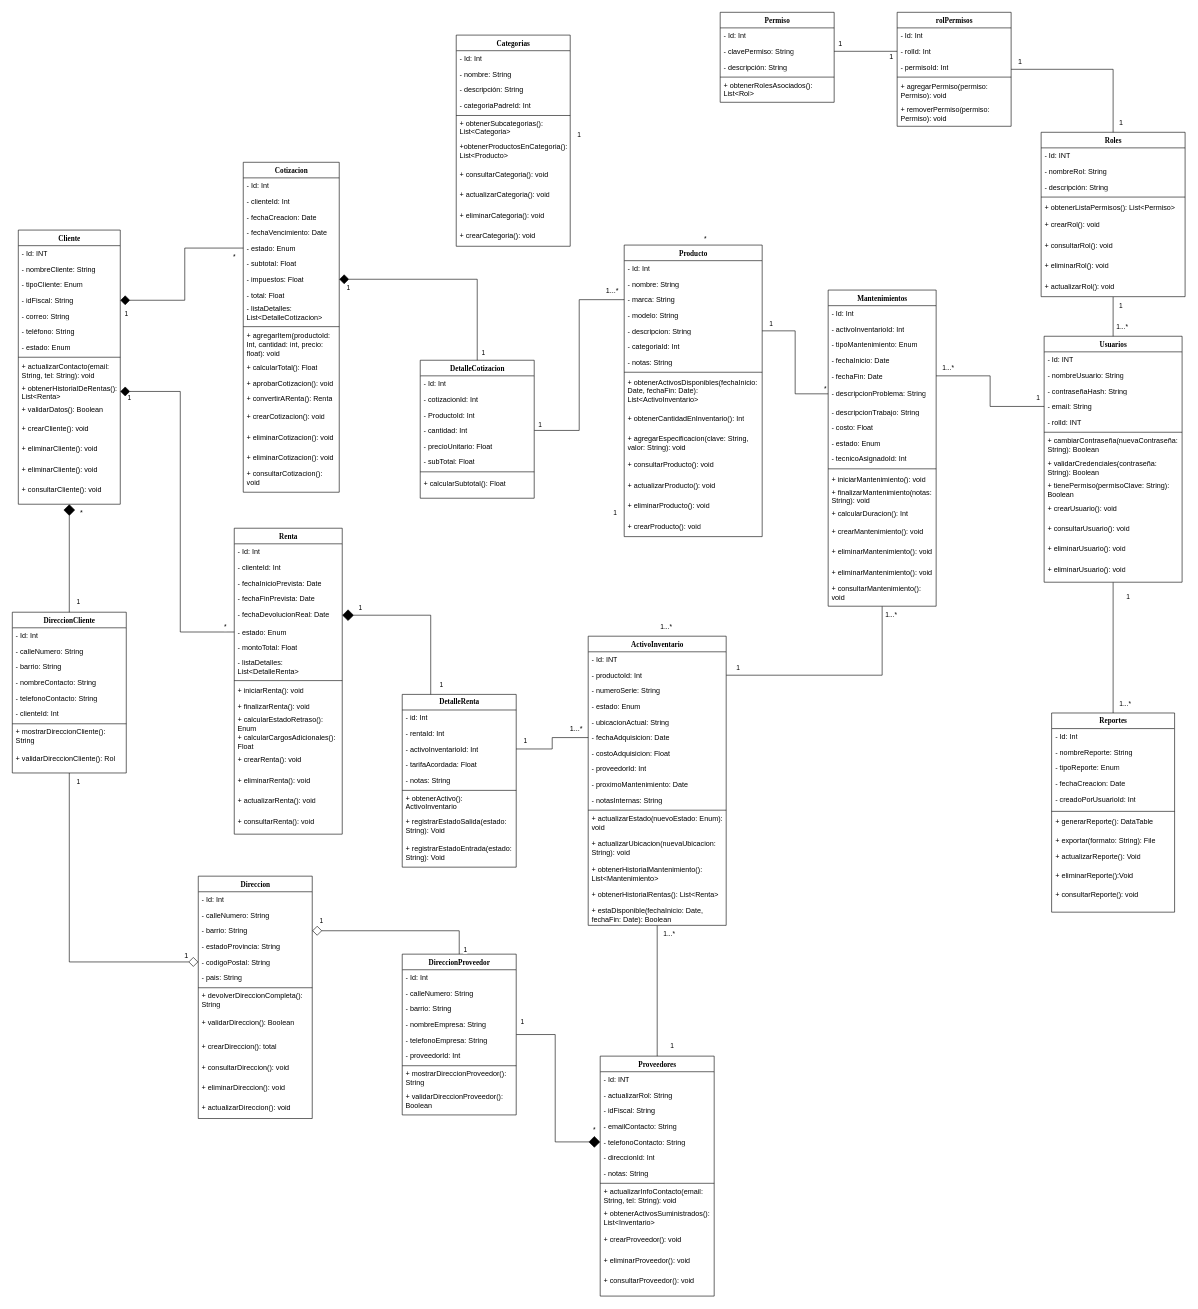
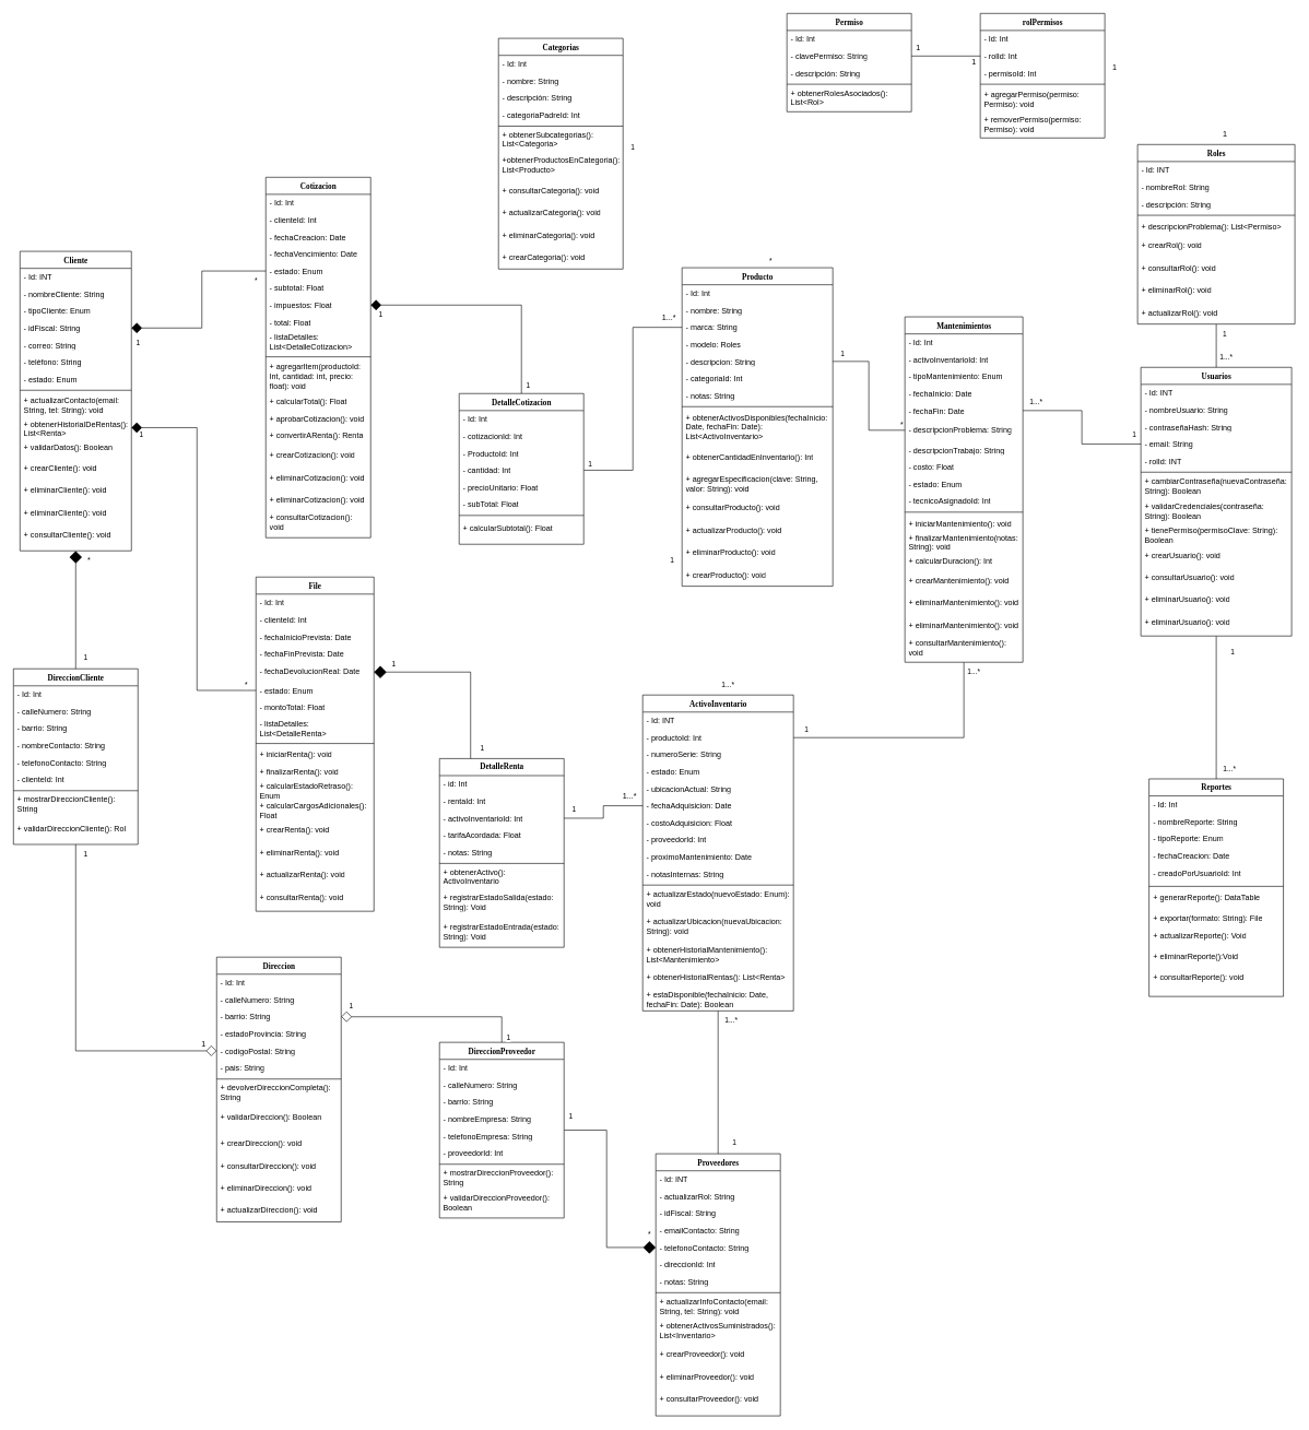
- <mxCell id="260" style="edgeStyle=orthogonalEdgeStyle;rounded=0;orthogonalLoop=1;jettySize=auto;html=1;entryX=0.5;entryY=0;entryDx=0;entryDy=0;endArrow=none;endFill=0;" parent="1" source="261" target="82" edge="1"><mxGeometry relative="1" as="geometry" /></mxCell>
- <mxCell id="87" value="&lt;div&gt;+ obtenerListaPermisos(): List&amp;lt;Permiso&amp;gt;&lt;/div&gt;&lt;div&gt;&lt;br&gt;&lt;/div&gt;" style="text;html=1;strokeColor=none;fillColor=none;align=left;verticalAlign=top;spacingLeft=4;spacingRight=4;whiteSpace=wrap;overflow=hidden;rotatable=0;points=[[0,0.5],[1,0.5]];portConstraint=eastwest;" parent="82" vertex="1"><mxGeometry y="112" width="240" height="26" as="geometry" /></mxCell>
+ <mxCell id="87" value="&lt;div&gt;+ descripcionProblema(): List&amp;lt;Permiso&amp;gt;&lt;/div&gt;&lt;div&gt;&lt;br&gt;&lt;/div&gt;" style="text;html=1;strokeColor=none;fillColor=none;align=left;verticalAlign=top;spacingLeft=4;spacingRight=4;whiteSpace=wrap;overflow=hidden;rotatable=0;points=[[0,0.5],[1,0.5]];portConstraint=eastwest;" parent="82" vertex="1"><mxGeometry y="112" width="240" height="26" as="geometry" /></mxCell>
- <mxCell id="172" value="- modelo: String" style="text;html=1;strokeColor=none;fillColor=none;align=left;verticalAlign=top;spacingLeft=4;spacingRight=4;whiteSpace=wrap;overflow=hidden;rotatable=0;points=[[0,0.5],[1,0.5]];portConstraint=eastwest;" parent="168" vertex="1"><mxGeometry y="104" width="230" height="26" as="geometry" /></mxCell>
+ <mxCell id="172" value="- modelo: Roles" style="text;html=1;strokeColor=none;fillColor=none;align=left;verticalAlign=top;spacingLeft=4;spacingRight=4;whiteSpace=wrap;overflow=hidden;rotatable=0;points=[[0,0.5],[1,0.5]];portConstraint=eastwest;" parent="168" vertex="1"><mxGeometry y="104" width="230" height="26" as="geometry" /></mxCell>
- <mxCell id="46" value="Renta" style="swimlane;html=1;fontStyle=1;align=center;verticalAlign=top;childLayout=stackLayout;horizontal=1;startSize=26;horizontalStack=0;resizeParent=1;resizeLast=0;collapsible=1;marginBottom=0;swimlaneFillColor=#ffffff;rounded=0;shadow=0;comic=0;labelBackgroundColor=none;strokeWidth=1;fillColor=none;fontFamily=Verdana;fontSize=12" parent="1" vertex="1"><mxGeometry x="390" y="880" width="180" height="510" as="geometry" /></mxCell>
+ <mxCell id="46" value="File" style="swimlane;html=1;fontStyle=1;align=center;verticalAlign=top;childLayout=stackLayout;horizontal=1;startSize=26;horizontalStack=0;resizeParent=1;resizeLast=0;collapsible=1;marginBottom=0;swimlaneFillColor=#ffffff;rounded=0;shadow=0;comic=0;labelBackgroundColor=none;strokeWidth=1;fillColor=none;fontFamily=Verdana;fontSize=12" parent="1" vertex="1"><mxGeometry x="390" y="880" width="180" height="510" as="geometry" /></mxCell>
- <mxCell id="236" value="+ crearDireccion(): total" style="text;html=1;strokeColor=none;fillColor=none;align=left;verticalAlign=middle;spacingLeft=4;spacingRight=4;whiteSpace=wrap;overflow=hidden;rotatable=0;points=[[0,0.5],[1,0.5]];portConstraint=eastwest;" parent="226" vertex="1"><mxGeometry y="268" width="190" height="34" as="geometry" /></mxCell>
+ <mxCell id="236" value="+ crearDireccion(): void" style="text;html=1;strokeColor=none;fillColor=none;align=left;verticalAlign=middle;spacingLeft=4;spacingRight=4;whiteSpace=wrap;overflow=hidden;rotatable=0;points=[[0,0.5],[1,0.5]];portConstraint=eastwest;" parent="226" vertex="1"><mxGeometry y="268" width="190" height="34" as="geometry" /></mxCell>
